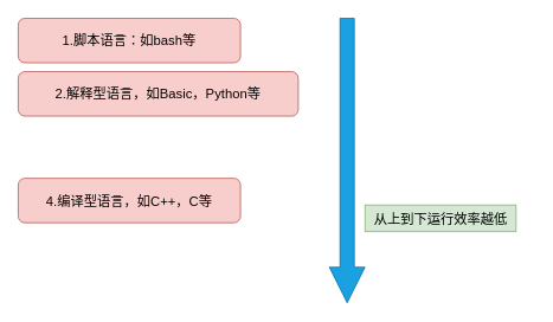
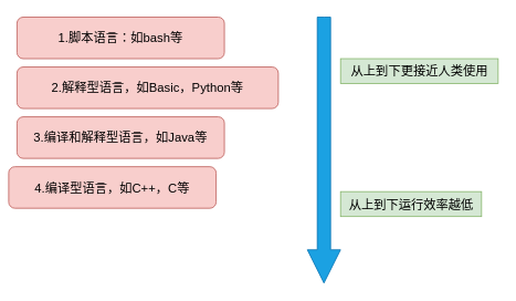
+ <mxCell id="7" value="从上到下更接近人类使用" style="text;html=1;align=center;verticalAlign=middle;resizable=0;points=[];autosize=1;strokeColor=#82b366;fillColor=#d5e8d4;fontSize=15;" vertex="1" parent="1"><mxGeometry x="410" y="70" width="190" height="30" as="geometry" /></mxCell>
+ <mxCell id="4" value="3.编译和解释型语言，如Java等" style="rounded=1;whiteSpace=wrap;html=1;fontSize=15;fillColor=#f8cecc;strokeColor=#b85450;" vertex="1" parent="1"><mxGeometry x="20" y="140" width="250" height="50" as="geometry" /></mxCell>
- <mxCell id="3" value="4.编译型语言，如C++，C等" style="rounded=1;whiteSpace=wrap;html=1;fontSize=15;fillColor=#f8cecc;strokeColor=#b85450;" vertex="1" parent="1"><mxGeometry x="20" y="200" width="250" height="50" as="geometry" /></mxCell>
+ <mxCell id="3" value="4.编译型语言，如C++，C等" style="rounded=1;whiteSpace=wrap;html=1;fontSize=15;fillColor=#f8cecc;strokeColor=#b85450;" vertex="1" parent="1"><mxGeometry x="10" y="200" width="250" height="50" as="geometry" /></mxCell>
